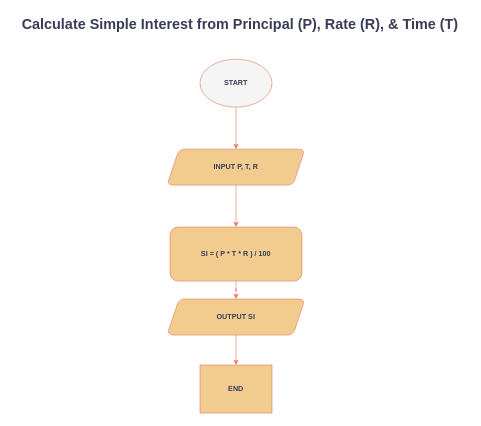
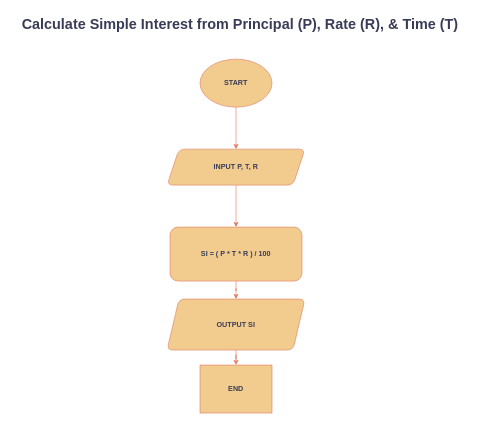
- <mxCell id="3" value="START" style="ellipse;whiteSpace=wrap;html=1;rounded=1;labelBackgroundColor=none;fillColor=#f5f5f5;strokeColor=#E07A5F;fontColor=#393C56;align=center;fontStyle=1;" parent="1" vertex="1"><mxGeometry x="333" y="98" width="120" height="80" as="geometry" /></mxCell>
+ <mxCell id="3" value="START" style="ellipse;whiteSpace=wrap;html=1;rounded=1;labelBackgroundColor=none;fillColor=#F2CC8F;strokeColor=#E07A5F;fontColor=#393C56;align=center;fontStyle=1" parent="1" vertex="1"><mxGeometry x="333" y="98" width="120" height="80" as="geometry" /></mxCell>
- <mxCell id="9" value="OUTPUT SI" style="shape=parallelogram;perimeter=parallelogramPerimeter;whiteSpace=wrap;html=1;fixedSize=1;rounded=1;labelBackgroundColor=none;fillColor=#F2CC8F;strokeColor=#E07A5F;fontColor=#393C56;align=center;fontStyle=1" parent="1" vertex="1"><mxGeometry x="278" y="498" width="230" height="60" as="geometry" /></mxCell>
+ <mxCell id="9" value="OUTPUT SI" style="shape=parallelogram;perimeter=parallelogramPerimeter;whiteSpace=wrap;html=1;fixedSize=1;rounded=1;labelBackgroundColor=none;fillColor=#F2CC8F;strokeColor=#E07A5F;fontColor=#393C56;align=center;fontStyle=1" parent="1" vertex="1"><mxGeometry x="278" y="498" width="230" height="85" as="geometry" /></mxCell>
